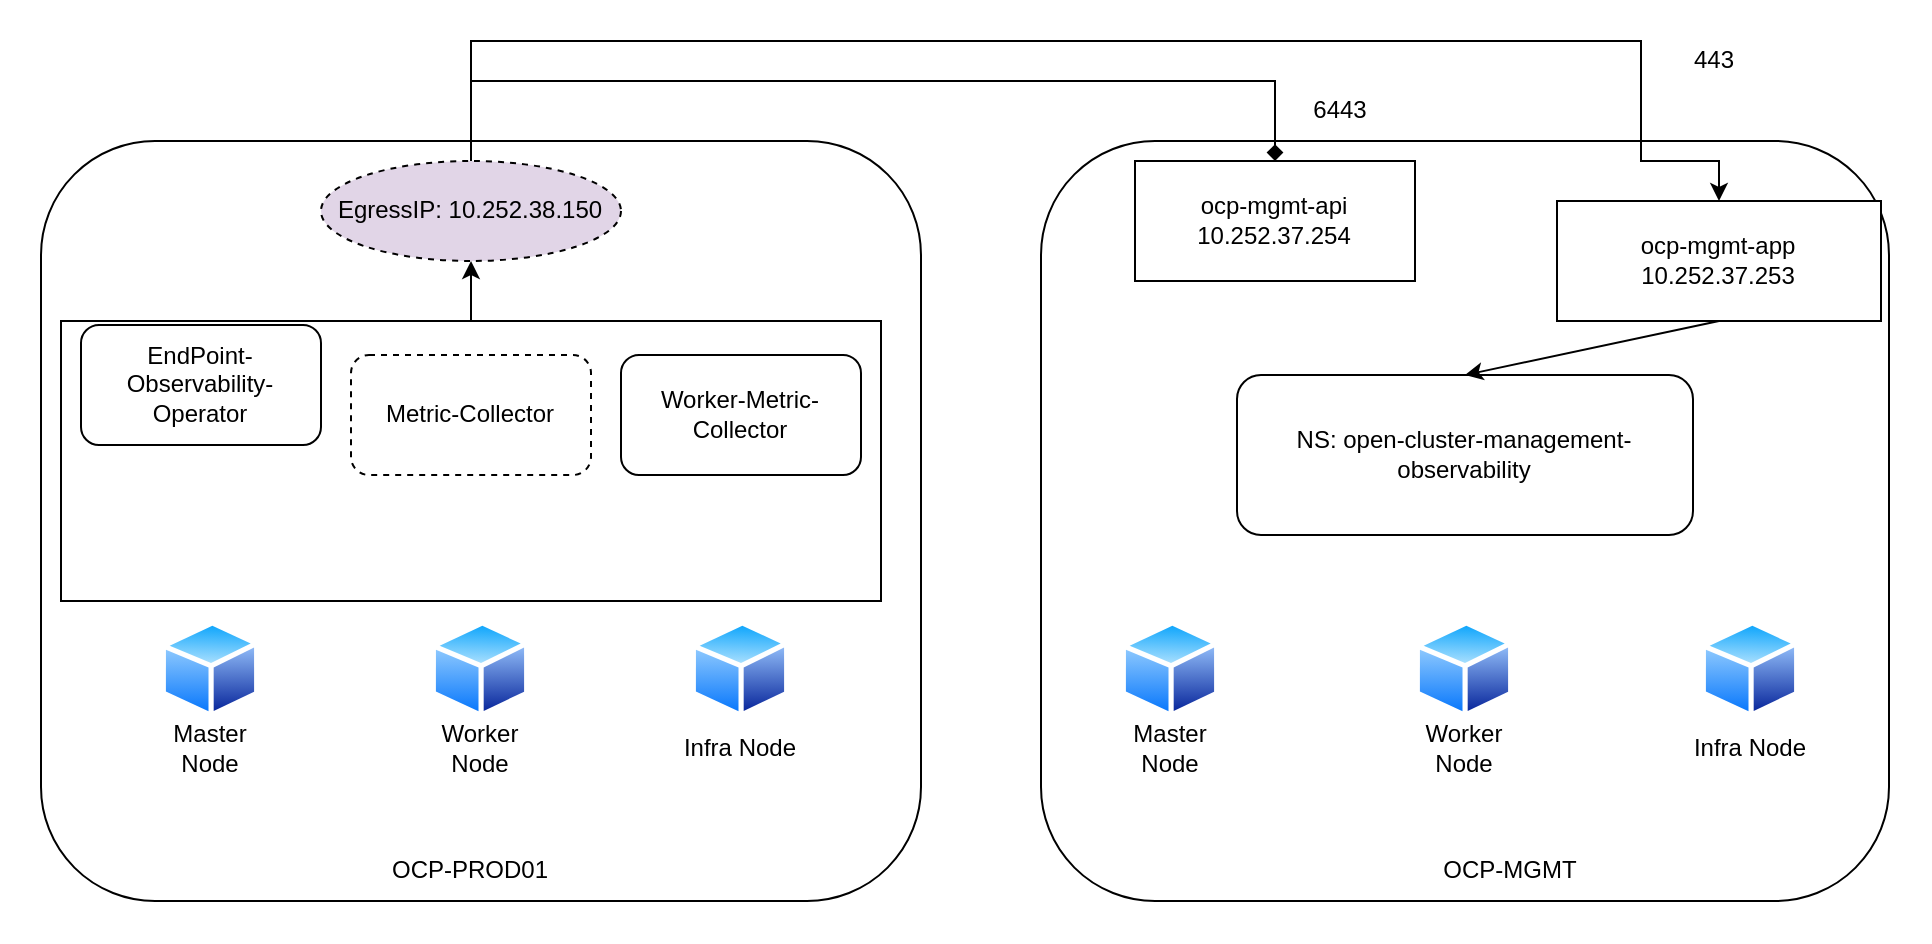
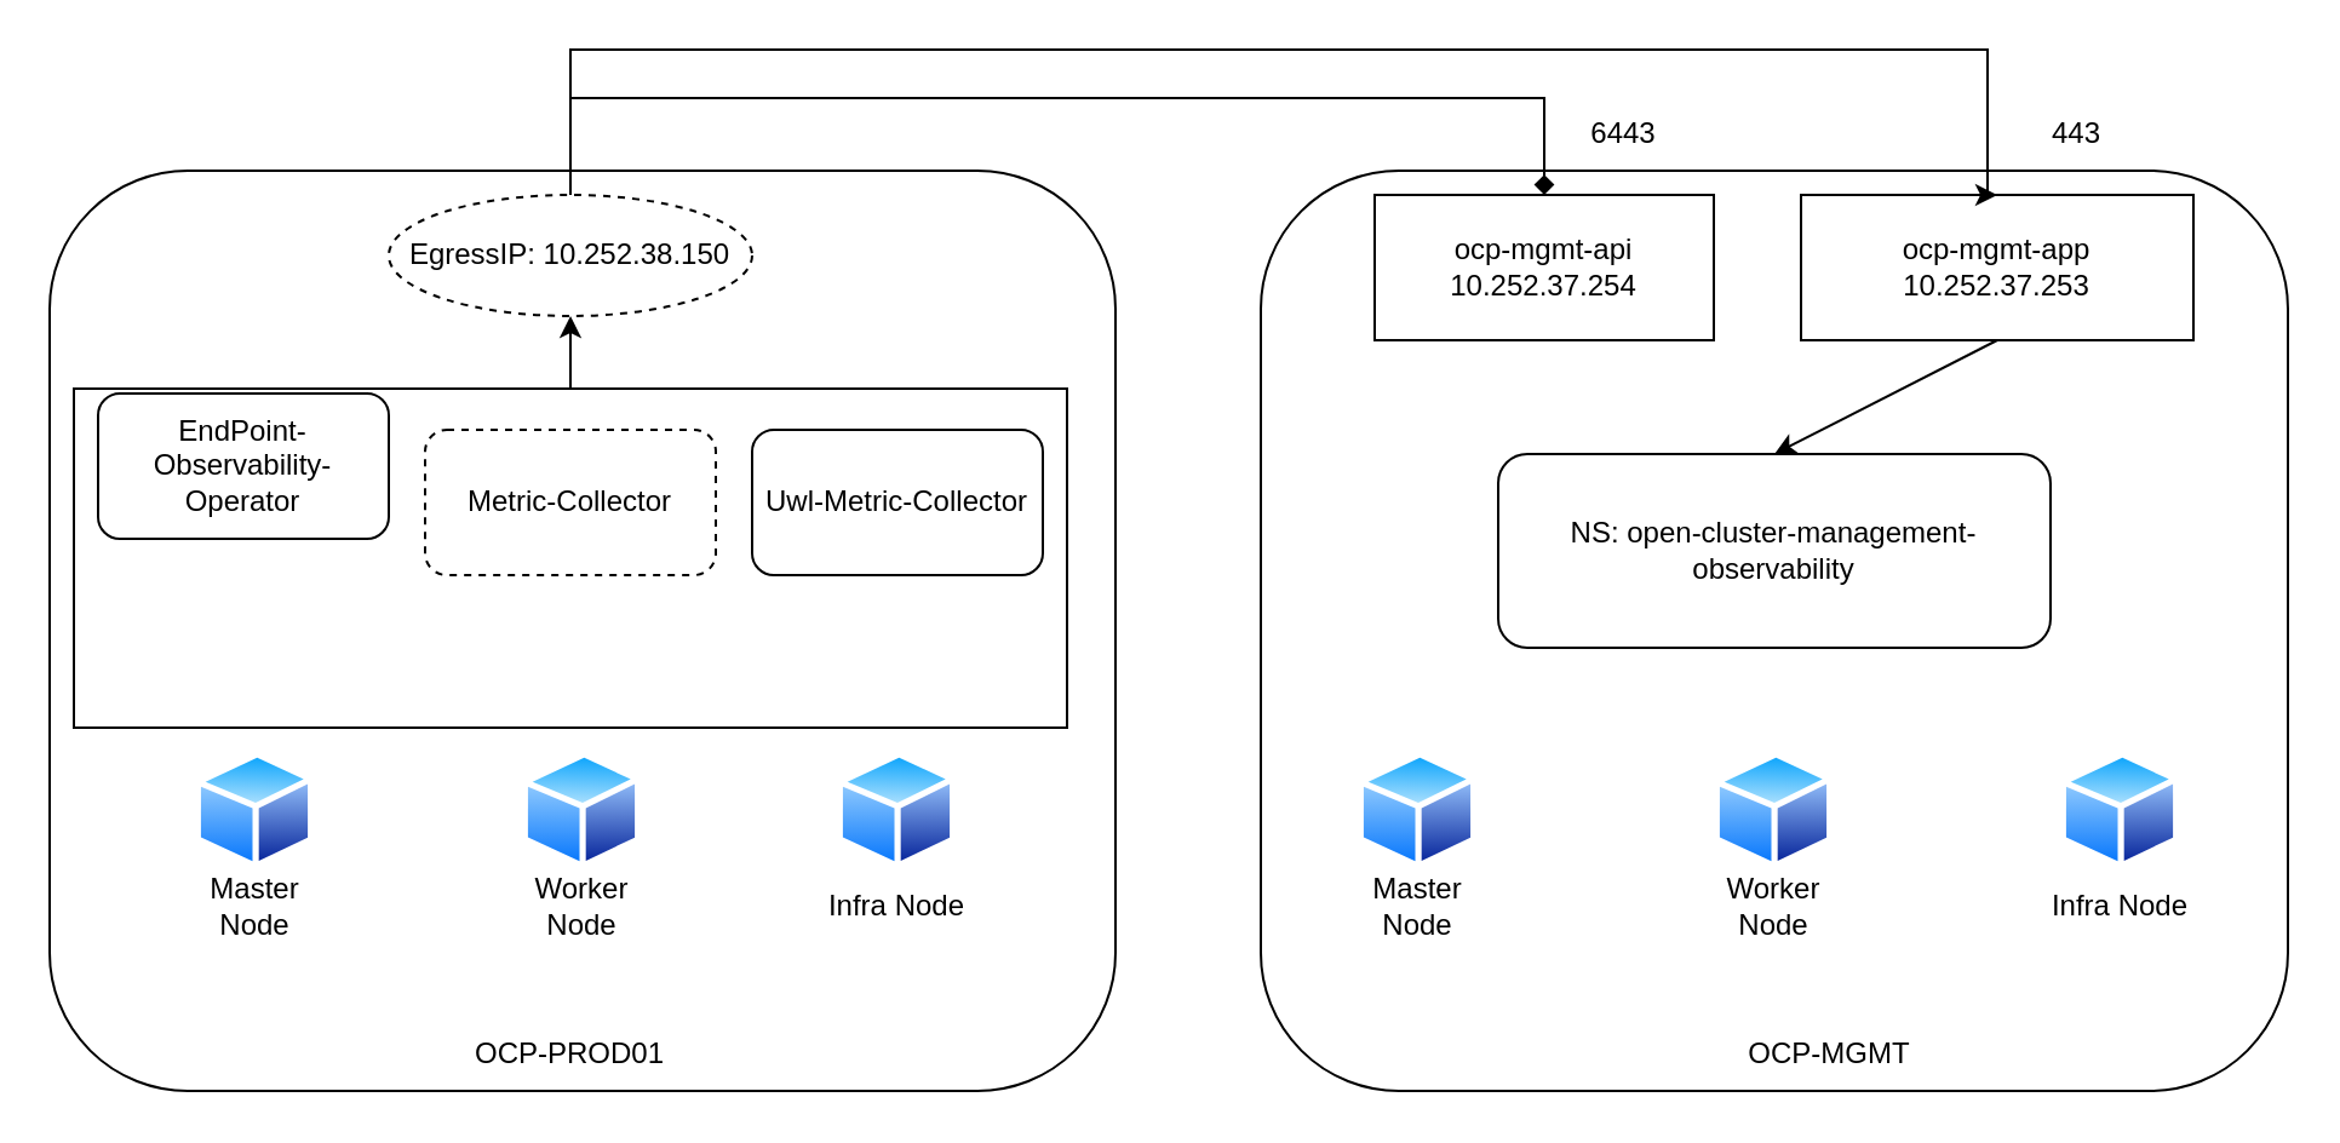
- <mxCell id="19" value="443" style="text;html=1;strokeColor=none;fillColor=none;align=center;verticalAlign=middle;whiteSpace=wrap;rounded=0;" parent="1" vertex="1"><mxGeometry x="827" y="15" width="60" height="30" as="geometry" /></mxCell>
+ <mxCell id="19" value="443" style="text;html=1;strokeColor=none;fillColor=none;align=center;verticalAlign=middle;whiteSpace=wrap;rounded=0;" parent="1" vertex="1"><mxGeometry x="827" y="40" width="60" height="30" as="geometry" /></mxCell>
- <mxCell id="27" value="EgressIP: 10.252.38.150" style="ellipse;whiteSpace=wrap;html=1;align=center;dashed=1;fillColor=#e1d5e7;" parent="1" vertex="1"><mxGeometry x="160" y="80" width="150" height="50" as="geometry" /></mxCell>
+ <mxCell id="27" value="EgressIP: 10.252.38.150" style="ellipse;whiteSpace=wrap;html=1;align=center;dashed=1;" parent="1" vertex="1"><mxGeometry x="160" y="80" width="150" height="50" as="geometry" /></mxCell>
- <mxCell id="17" value="ocp-mgmt-app&lt;br style=&quot;border-color: var(--border-color);&quot;&gt;10.252.37.253" style="rounded=0;whiteSpace=wrap;html=1;" parent="1" vertex="1"><mxGeometry x="778" y="100" width="162" height="60" as="geometry" /></mxCell>
+ <mxCell id="17" value="ocp-mgmt-app&lt;br style=&quot;border-color: var(--border-color);&quot;&gt;10.252.37.253" style="rounded=0;whiteSpace=wrap;html=1;" parent="1" vertex="1"><mxGeometry x="743" y="80" width="162" height="60" as="geometry" /></mxCell>
- <mxCell id="24" value="Worker-Metric-Collector" style="rounded=1;whiteSpace=wrap;html=1;" parent="1" vertex="1"><mxGeometry x="310" y="177" width="120" height="60" as="geometry" /></mxCell>
+ <mxCell id="24" value="Uwl-Metric-Collector" style="rounded=1;whiteSpace=wrap;html=1;" parent="1" vertex="1"><mxGeometry x="310" y="177" width="120" height="60" as="geometry" /></mxCell>
